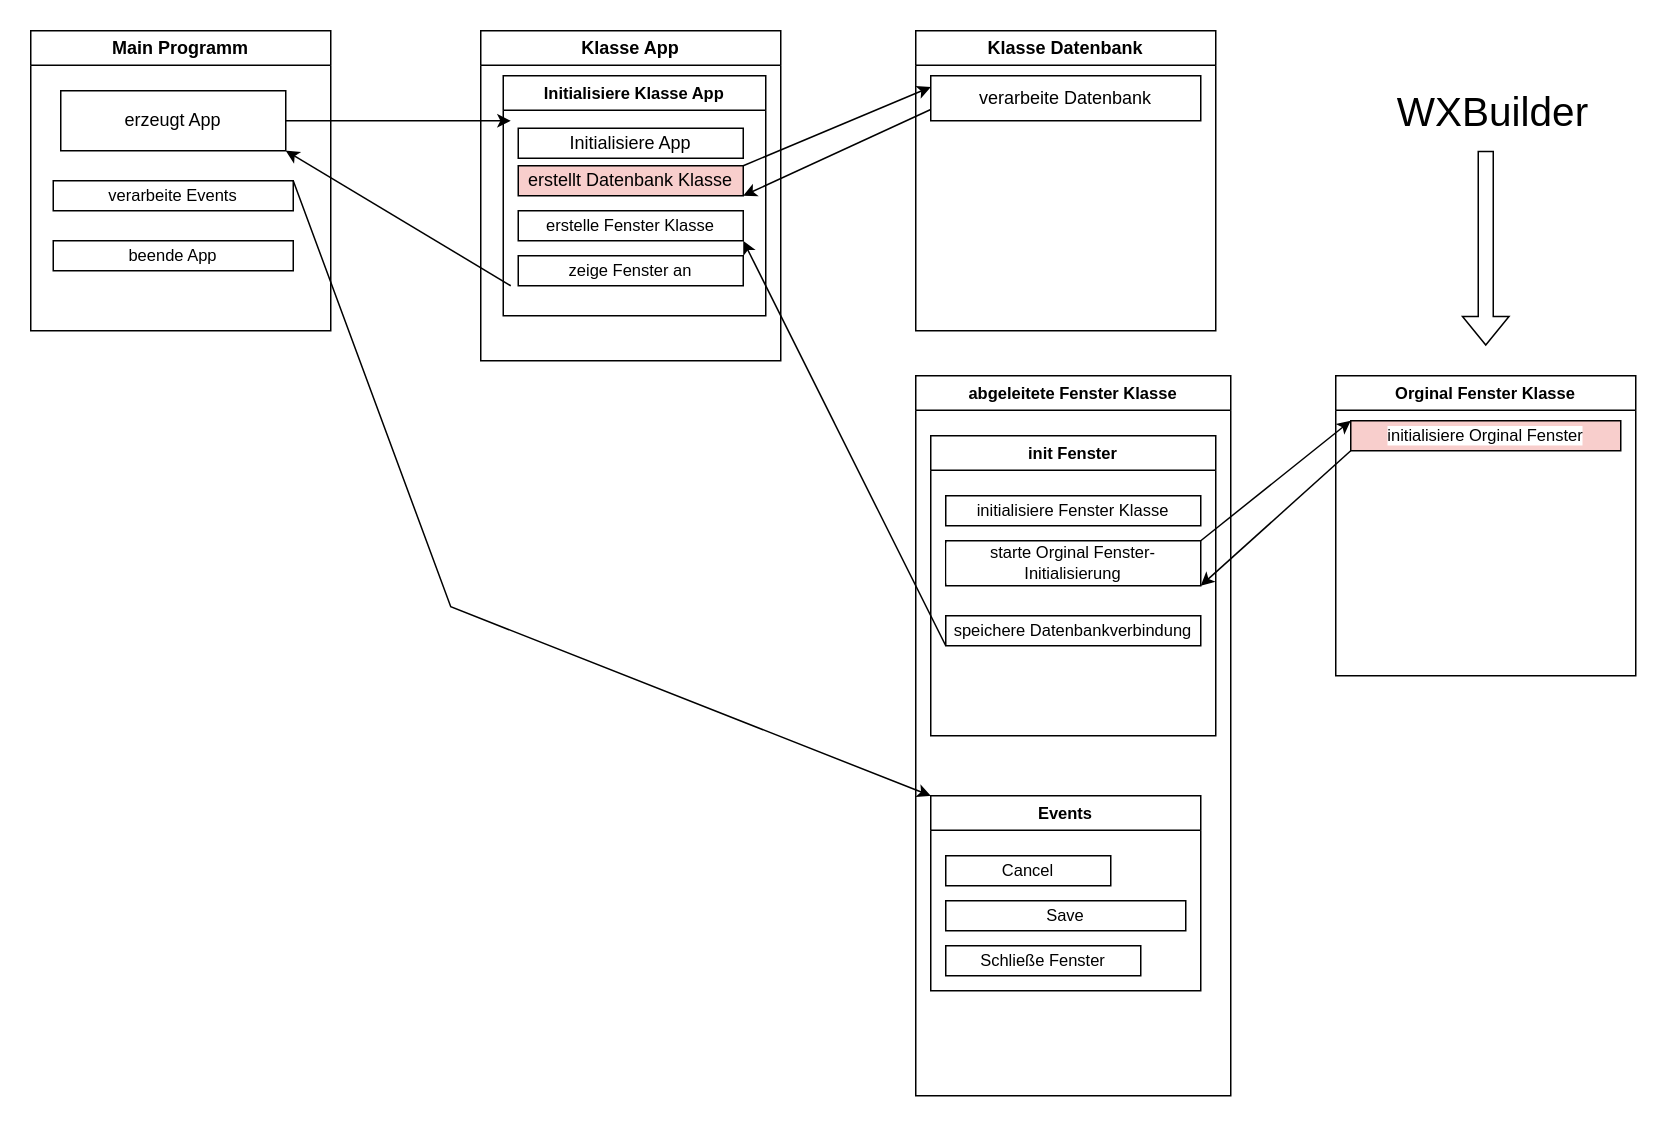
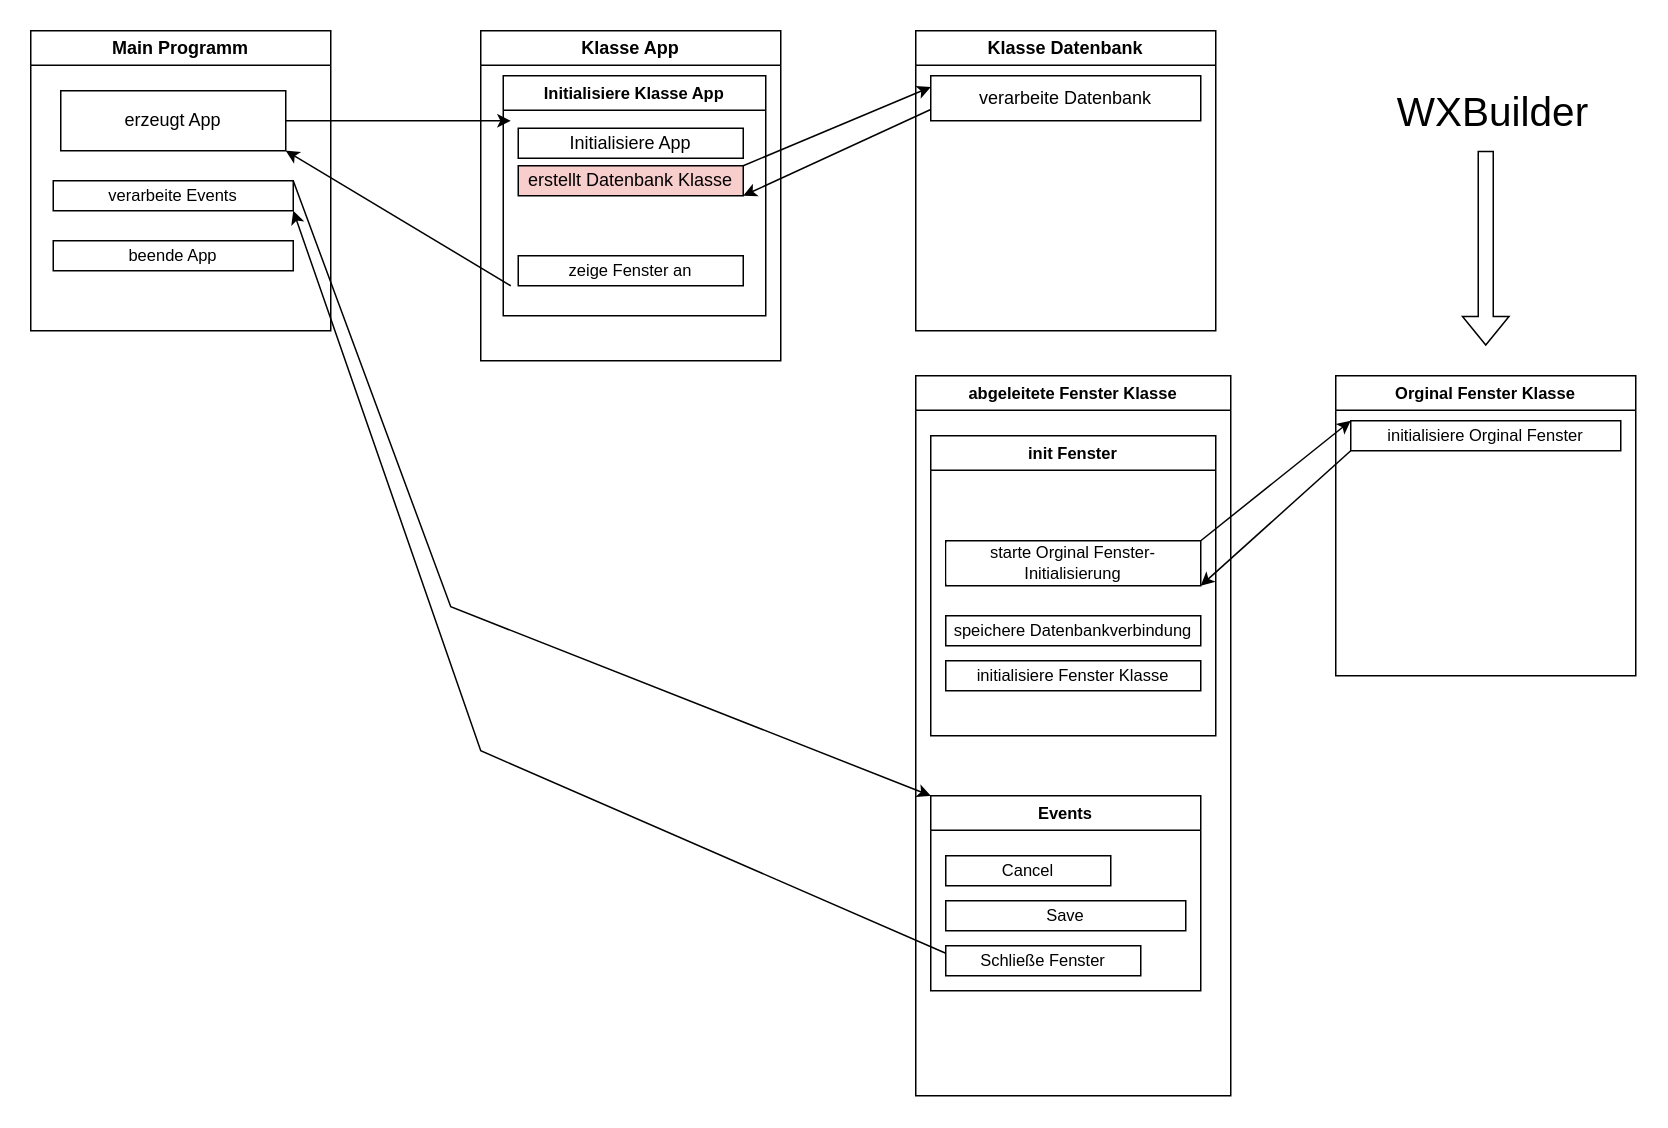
- <mxCell id="10" value="erstelle Fenster Klasse" style="rounded=0;whiteSpace=wrap;html=1;fontFamily=Helvetica;fontSize=11;fontColor=default;labelBackgroundColor=default;" vertex="1" parent="7"><mxGeometry x="10" y="90" width="150" height="20" as="geometry" /></mxCell>
- <mxCell id="29" value="initialisiere Orginal Fenster" style="rounded=0;whiteSpace=wrap;html=1;fontFamily=Helvetica;fontSize=11;fontColor=default;labelBackgroundColor=default;fillColor=#f8cecc;" vertex="1" parent="28"><mxGeometry x="10" y="30" width="180" height="20" as="geometry" /></mxCell>
+ <mxCell id="29" value="initialisiere Orginal Fenster" style="rounded=0;whiteSpace=wrap;html=1;fontFamily=Helvetica;fontSize=11;fontColor=default;labelBackgroundColor=default;" vertex="1" parent="28"><mxGeometry x="10" y="30" width="180" height="20" as="geometry" /></mxCell>
- <mxCell id="32" style="edgeStyle=none;rounded=0;orthogonalLoop=1;jettySize=auto;html=1;entryX=1;entryY=1;entryDx=0;entryDy=0;strokeColor=default;align=center;verticalAlign=middle;fontFamily=Helvetica;fontSize=11;fontColor=default;labelBackgroundColor=default;endArrow=classic;exitX=0;exitY=1;exitDx=0;exitDy=0;" edge="1" parent="1" source="27" target="10"><mxGeometry relative="1" as="geometry" /></mxCell>
- <mxCell id="24" value="initialisiere Fenster Klasse" style="rounded=0;whiteSpace=wrap;html=1;fontFamily=Helvetica;fontSize=11;fontColor=default;labelBackgroundColor=default;" vertex="1" parent="23"><mxGeometry x="10" y="40" width="170" height="20" as="geometry" /></mxCell>
+ <mxCell id="24" value="initialisiere Fenster Klasse" style="rounded=0;whiteSpace=wrap;html=1;fontFamily=Helvetica;fontSize=11;fontColor=default;labelBackgroundColor=default;" vertex="1" parent="23"><mxGeometry x="10" y="150" width="170" height="20" as="geometry" /></mxCell>
+ <mxCell id="34" style="edgeStyle=none;rounded=0;orthogonalLoop=1;jettySize=auto;html=1;entryX=1;entryY=1;entryDx=0;entryDy=0;strokeColor=default;align=center;verticalAlign=middle;fontFamily=Helvetica;fontSize=11;fontColor=default;labelBackgroundColor=default;endArrow=classic;exitX=0;exitY=0.25;exitDx=0;exitDy=0;" edge="1" parent="1" source="20" target="4"><mxGeometry relative="1" as="geometry"><mxPoint x="620" y="626" as="sourcePoint" /><Array as="points"><mxPoint x="320" y="500" /></Array></mxGeometry></mxCell>
